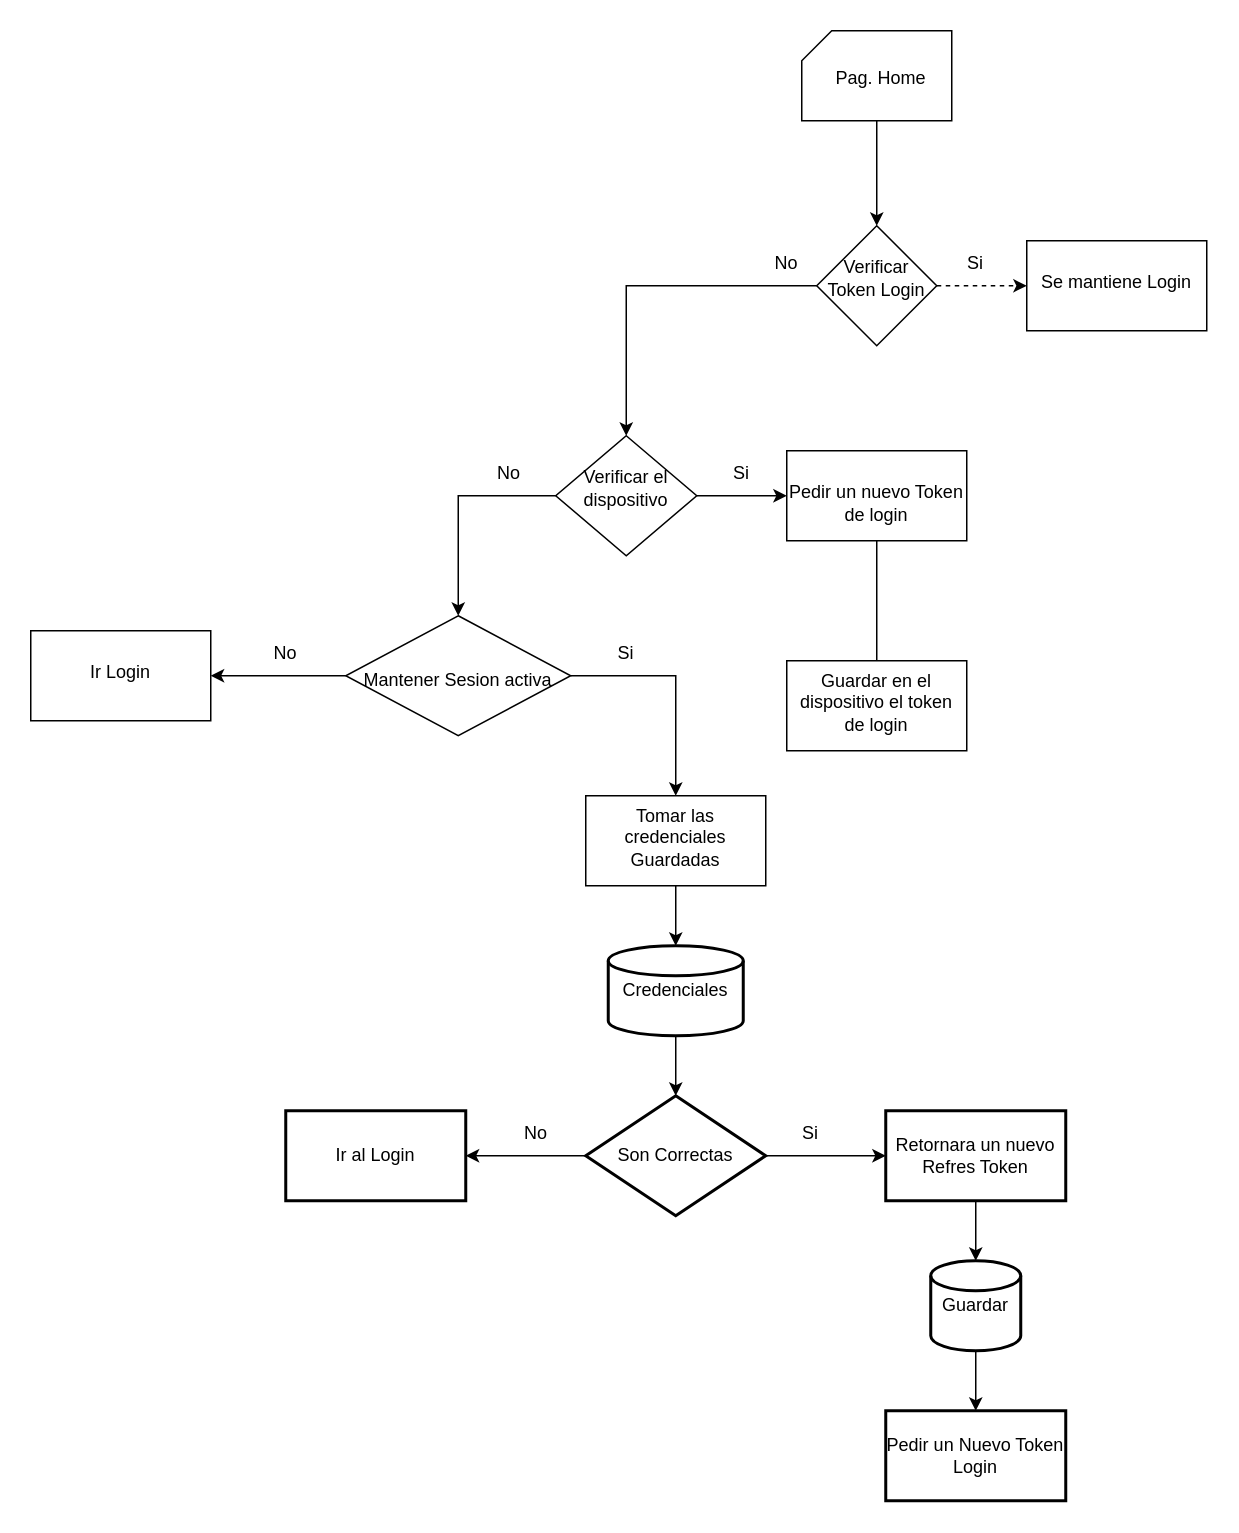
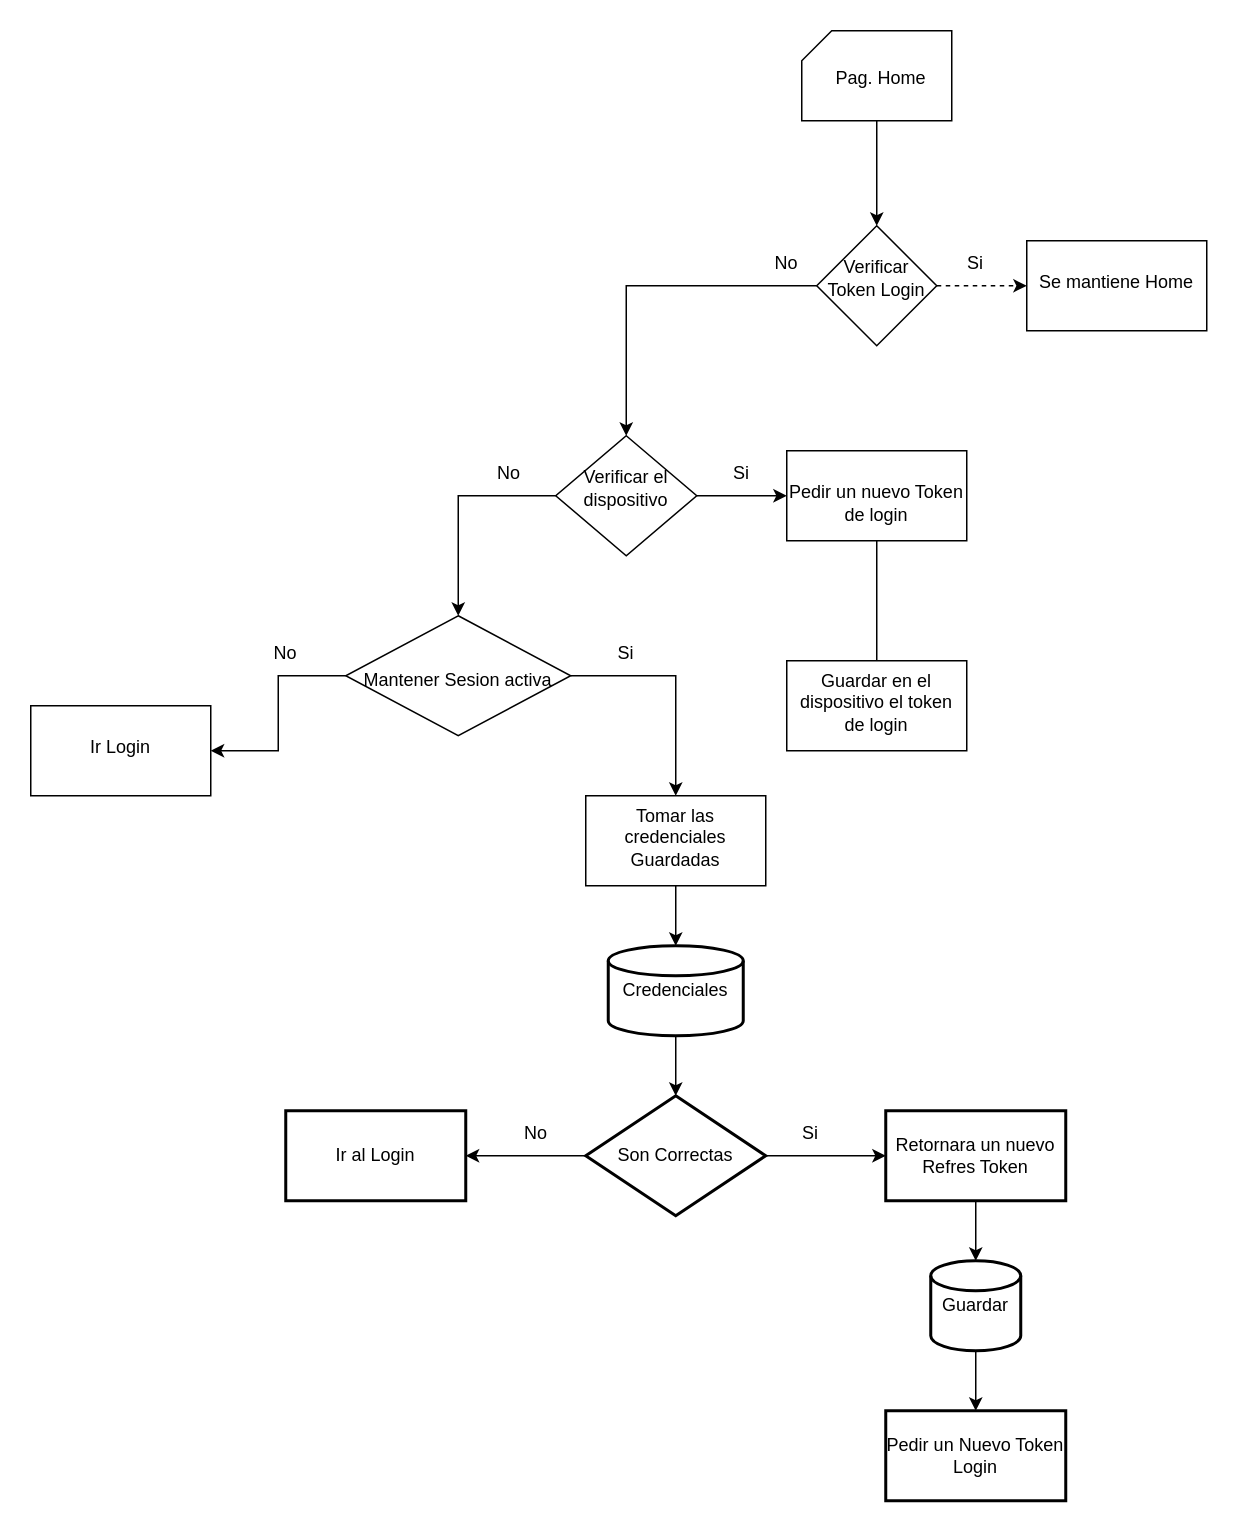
- <mxCell id="8" value="&lt;div&gt;&lt;br&gt;&lt;/div&gt;&lt;div&gt;Se mantiene Login&lt;/div&gt;" style="whiteSpace=wrap;html=1;verticalAlign=top;arcSize=12;" vertex="1" parent="1"><mxGeometry x="684" y="160" width="120" height="60" as="geometry" /></mxCell>
+ <mxCell id="8" value="&lt;div&gt;&lt;br&gt;&lt;/div&gt;&lt;div&gt;Se mantiene Home&lt;/div&gt;" style="whiteSpace=wrap;html=1;verticalAlign=top;arcSize=12;" vertex="1" parent="1"><mxGeometry x="684" y="160" width="120" height="60" as="geometry" /></mxCell>
- <mxCell id="27" value="&lt;div&gt;&lt;br&gt;&lt;/div&gt;&lt;div&gt;Ir Login&lt;/div&gt;" style="whiteSpace=wrap;html=1;verticalAlign=top;arcSize=12;" vertex="1" parent="1"><mxGeometry x="20" y="420" width="120" height="60" as="geometry" /></mxCell>
+ <mxCell id="27" value="&lt;div&gt;&lt;br&gt;&lt;/div&gt;&lt;div&gt;Ir Login&lt;/div&gt;" style="whiteSpace=wrap;html=1;verticalAlign=top;arcSize=12;" vertex="1" parent="1"><mxGeometry x="20" y="470" width="120" height="60" as="geometry" /></mxCell>
